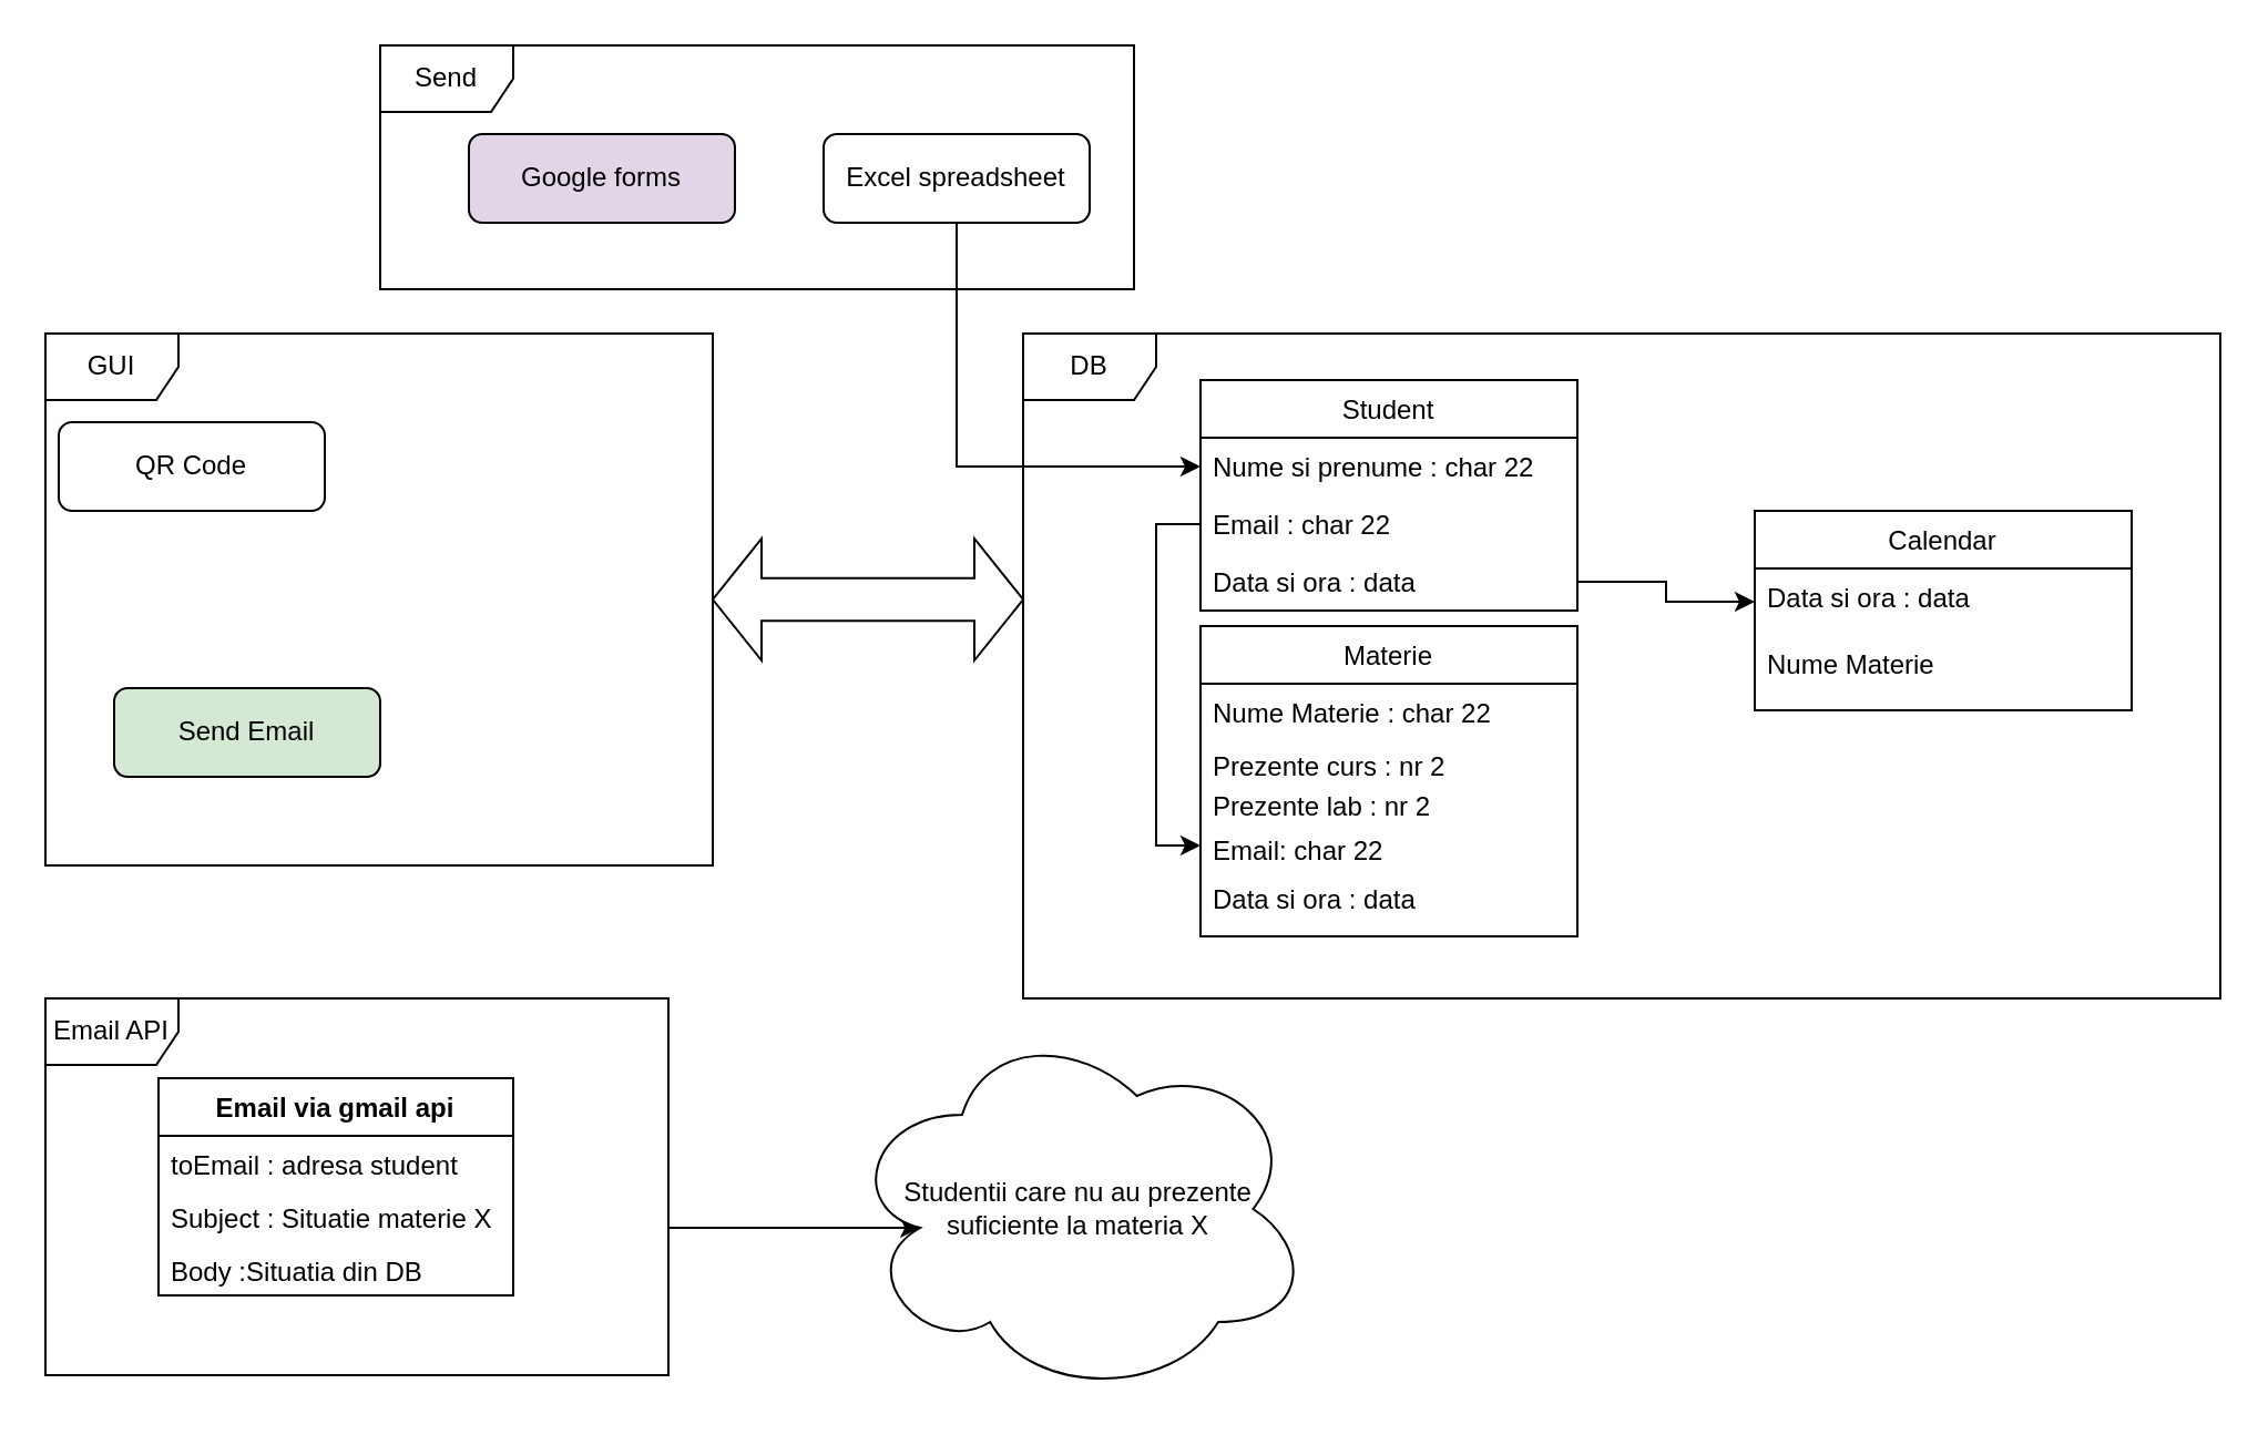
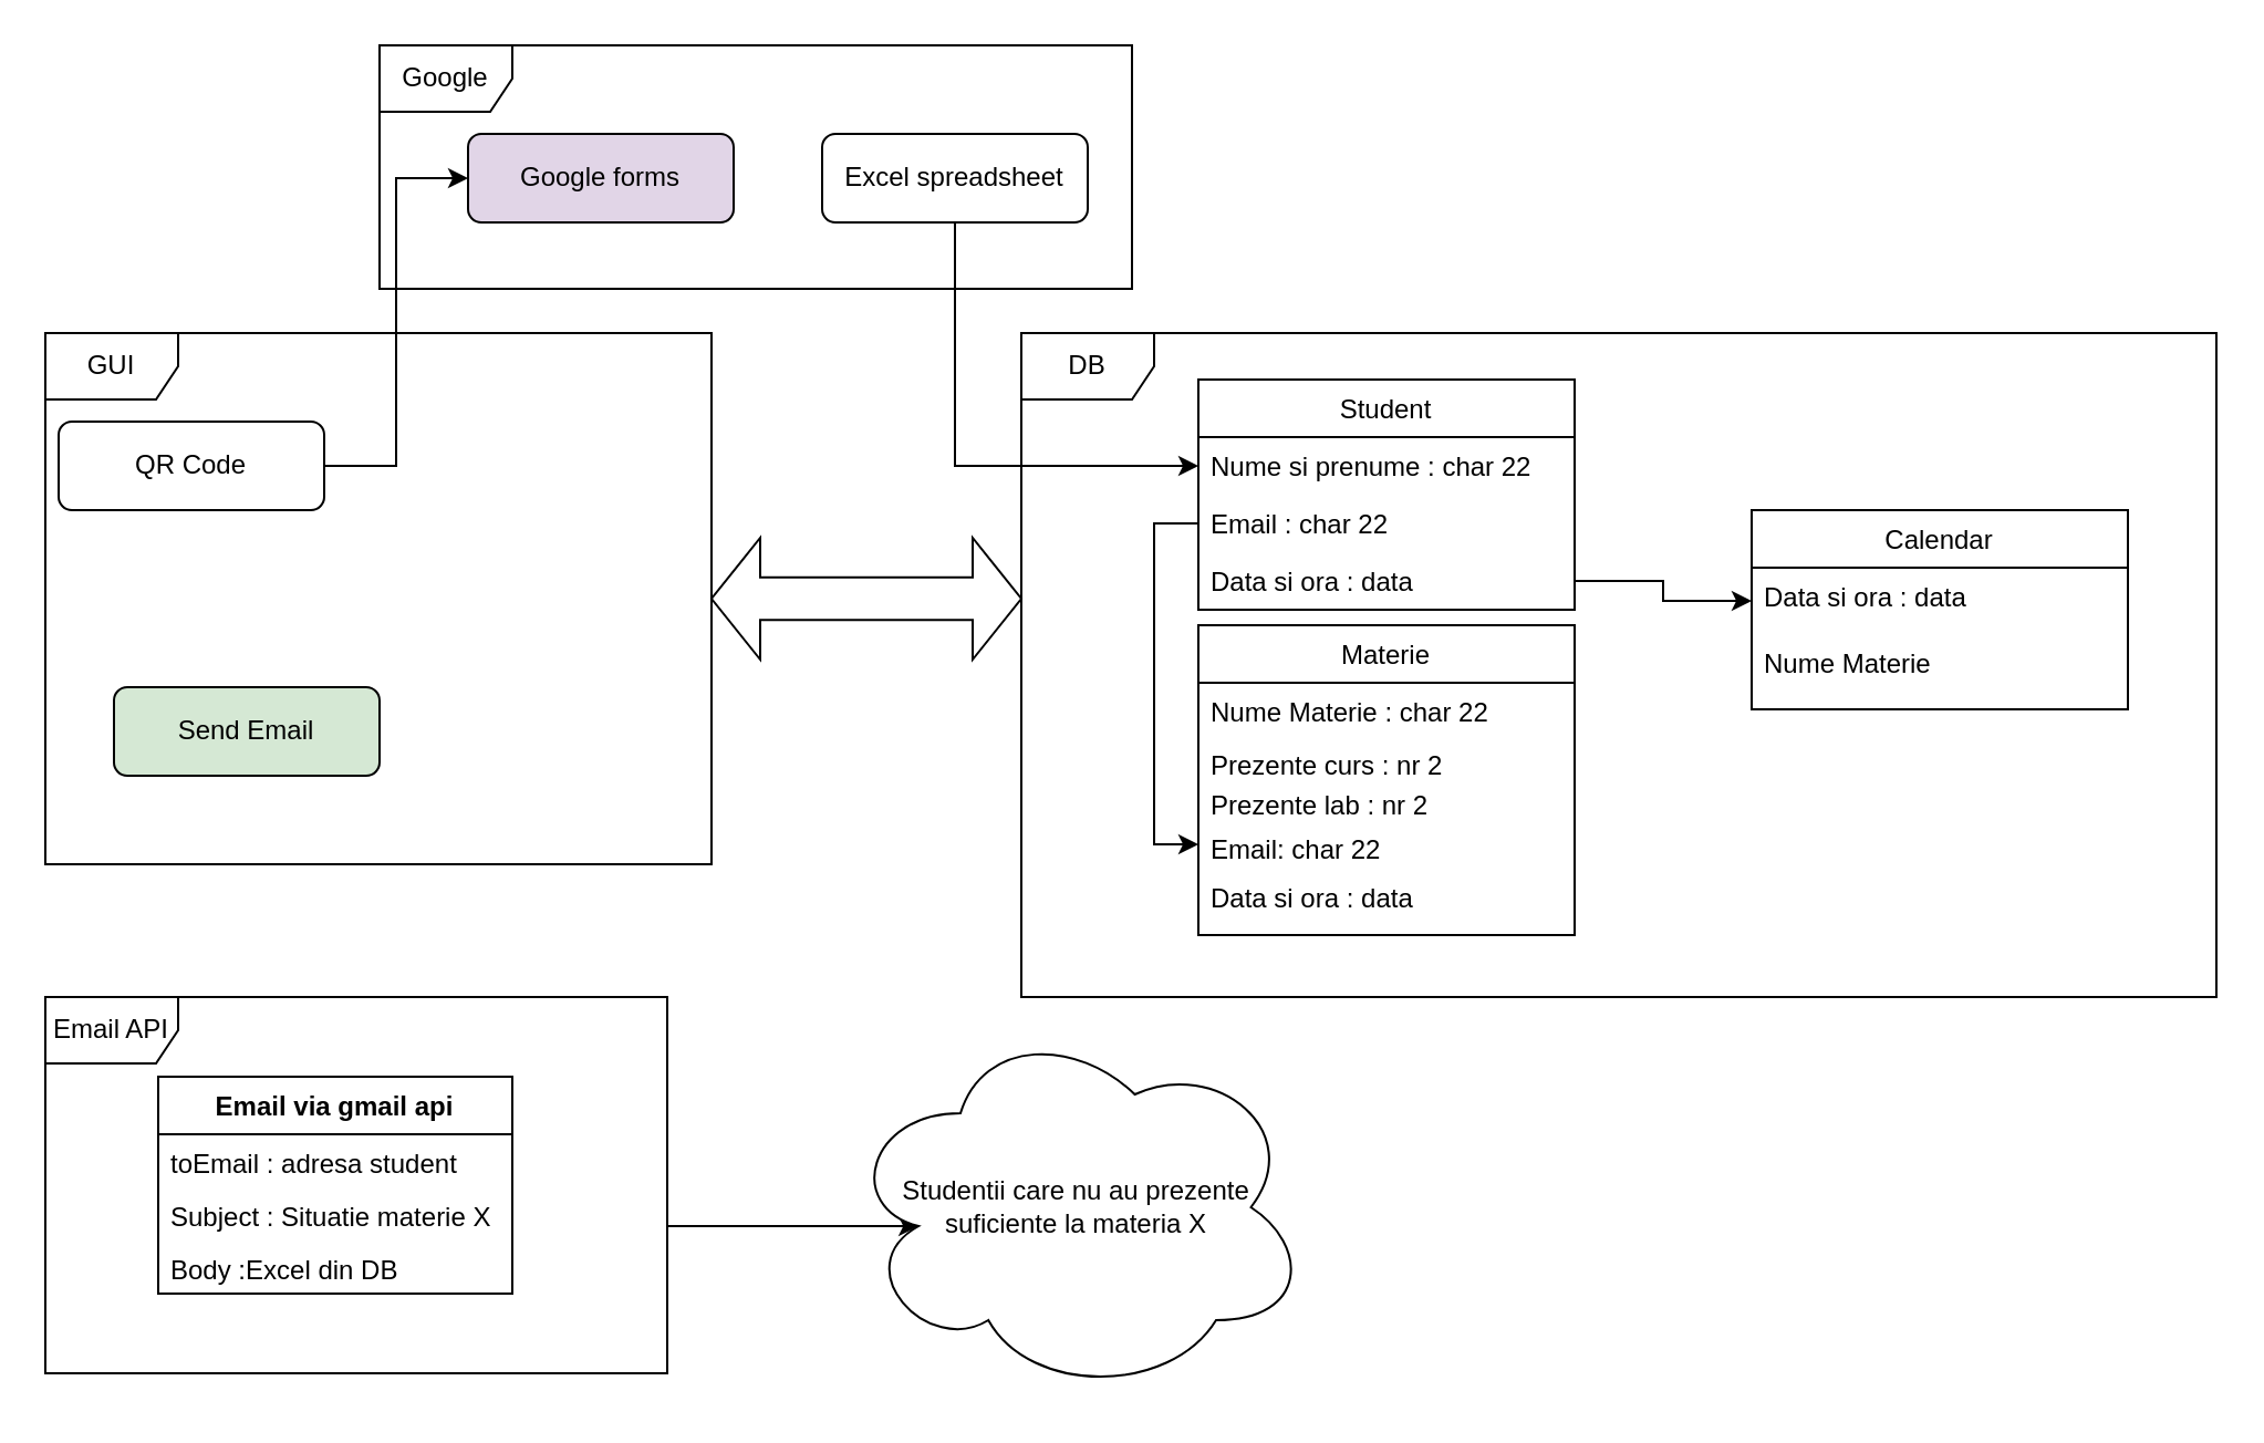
- <mxCell id="3" value="Send" style="shape=umlFrame;whiteSpace=wrap;html=1;" vertex="1" parent="1"><mxGeometry x="171" y="20" width="340" height="110" as="geometry" /></mxCell>
+ <mxCell id="3" value="Google" style="shape=umlFrame;whiteSpace=wrap;html=1;" vertex="1" parent="1"><mxGeometry x="171" y="20" width="340" height="110" as="geometry" /></mxCell>
+ <mxCell id="5" style="edgeStyle=orthogonalEdgeStyle;rounded=0;orthogonalLoop=1;jettySize=auto;html=1;exitX=1;exitY=0.5;exitDx=0;exitDy=0;entryX=0;entryY=0.5;entryDx=0;entryDy=0;" edge="1" parent="1" source="13" target="6"><mxGeometry relative="1" as="geometry"><mxPoint x="151" y="250" as="sourcePoint" /></mxGeometry></mxCell>
- <mxCell id="27" value="Body :Situatia din DB" style="text;strokeColor=none;fillColor=none;align=left;verticalAlign=top;spacingLeft=4;spacingRight=4;overflow=hidden;rotatable=0;points=[[0,0.5],[1,0.5]];portConstraint=eastwest;" vertex="1" parent="24"><mxGeometry y="74" width="160" height="24" as="geometry" /></mxCell>
+ <mxCell id="27" value="Body :Excel din DB" style="text;strokeColor=none;fillColor=none;align=left;verticalAlign=top;spacingLeft=4;spacingRight=4;overflow=hidden;rotatable=0;points=[[0,0.5],[1,0.5]];portConstraint=eastwest;" vertex="1" parent="24"><mxGeometry y="74" width="160" height="24" as="geometry" /></mxCell>
